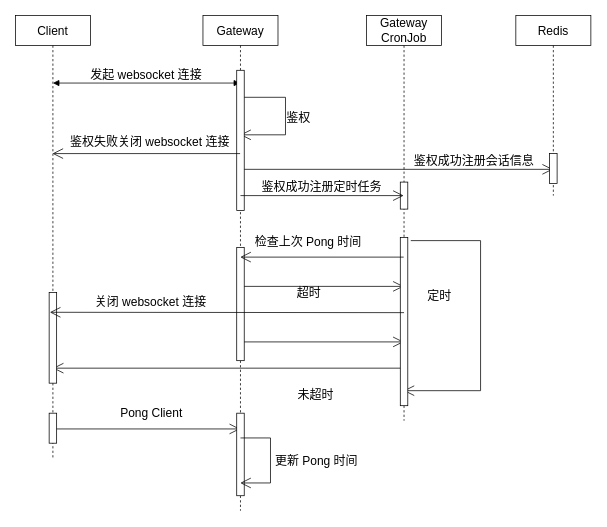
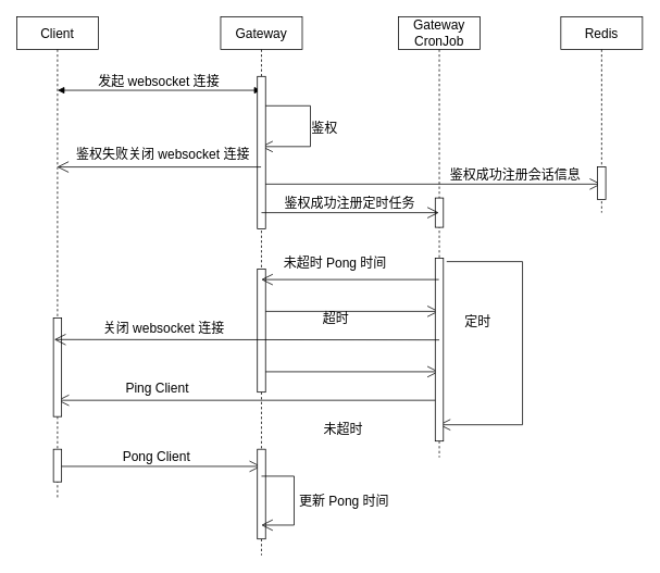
- <mxCell id="30" value="&lt;font style=&quot;font-size: 16px;&quot;&gt;检查上次 Pong 时间&lt;/font&gt;" style="text;html=1;align=center;verticalAlign=middle;resizable=0;points=[];autosize=1;strokeColor=none;fillColor=none;" parent="1" vertex="1"><mxGeometry x="325" y="307" width="170" height="30" as="geometry" /></mxCell>
+ <mxCell id="30" value="&lt;font style=&quot;font-size: 16px;&quot;&gt;未超时 Pong 时间&lt;/font&gt;" style="text;html=1;align=center;verticalAlign=middle;resizable=0;points=[];autosize=1;strokeColor=none;fillColor=none;" parent="1" vertex="1"><mxGeometry x="325" y="307" width="170" height="30" as="geometry" /></mxCell>
+ <mxCell id="35" value="&lt;font style=&quot;font-size: 16px;&quot;&gt;Ping Client&lt;/font&gt;" style="text;html=1;align=center;verticalAlign=middle;resizable=0;points=[];autosize=1;strokeColor=none;fillColor=none;" parent="1" vertex="1"><mxGeometry x="142" y="460" width="100" height="30" as="geometry" /></mxCell>
- <mxCell id="37" value="&lt;font style=&quot;font-size: 16px;&quot;&gt;Pong Client&lt;/font&gt;" style="text;html=1;align=center;verticalAlign=middle;resizable=0;points=[];autosize=1;strokeColor=none;fillColor=none;" parent="1" vertex="1"><mxGeometry x="146" y="534" width="110" height="30" as="geometry" /></mxCell>
+ <mxCell id="37" value="&lt;font style=&quot;font-size: 16px;&quot;&gt;Pong Client&lt;/font&gt;" style="text;html=1;align=center;verticalAlign=middle;resizable=0;points=[];autosize=1;strokeColor=none;fillColor=none;" parent="1" vertex="1"><mxGeometry x="136" y="544" width="110" height="30" as="geometry" /></mxCell>
